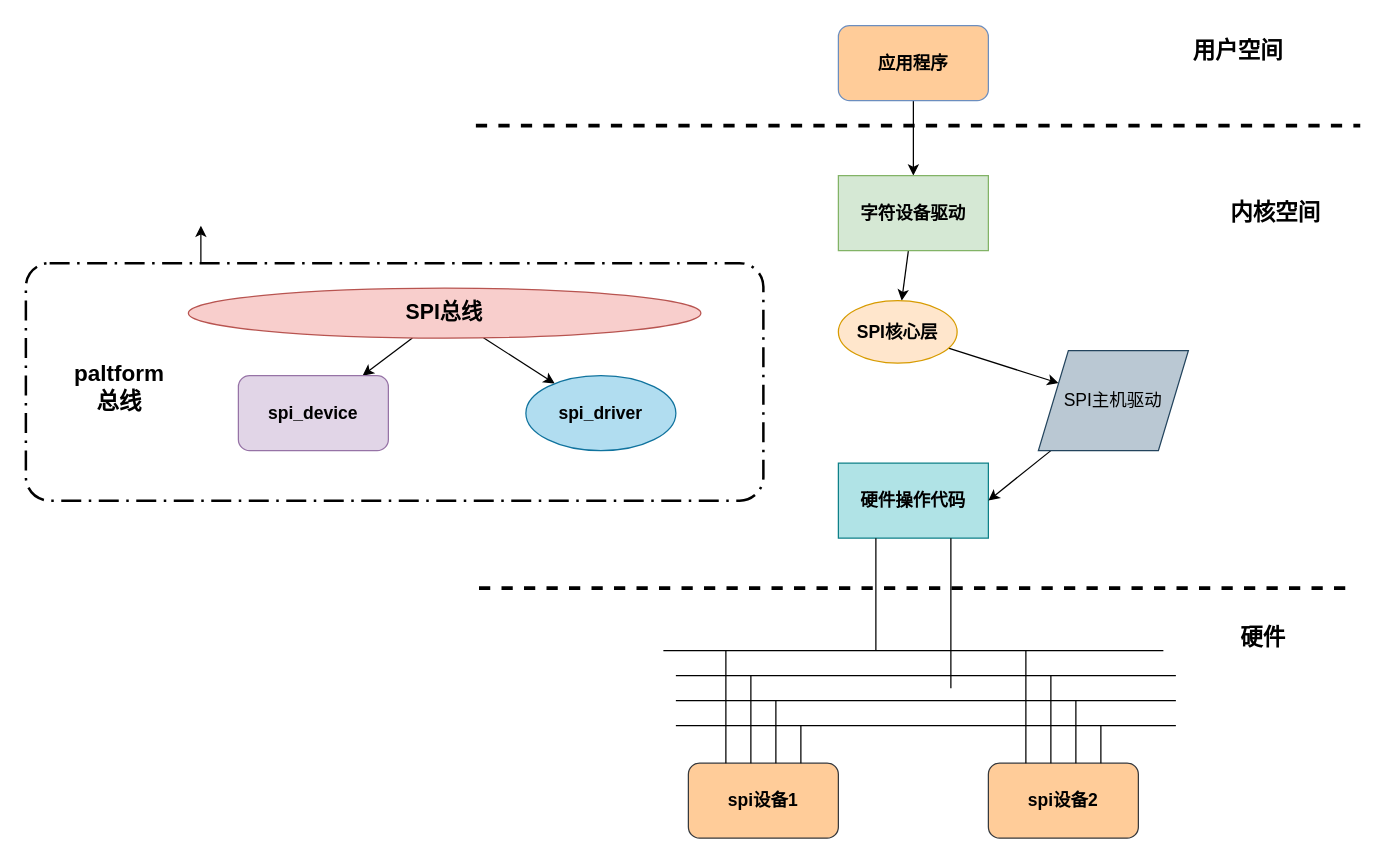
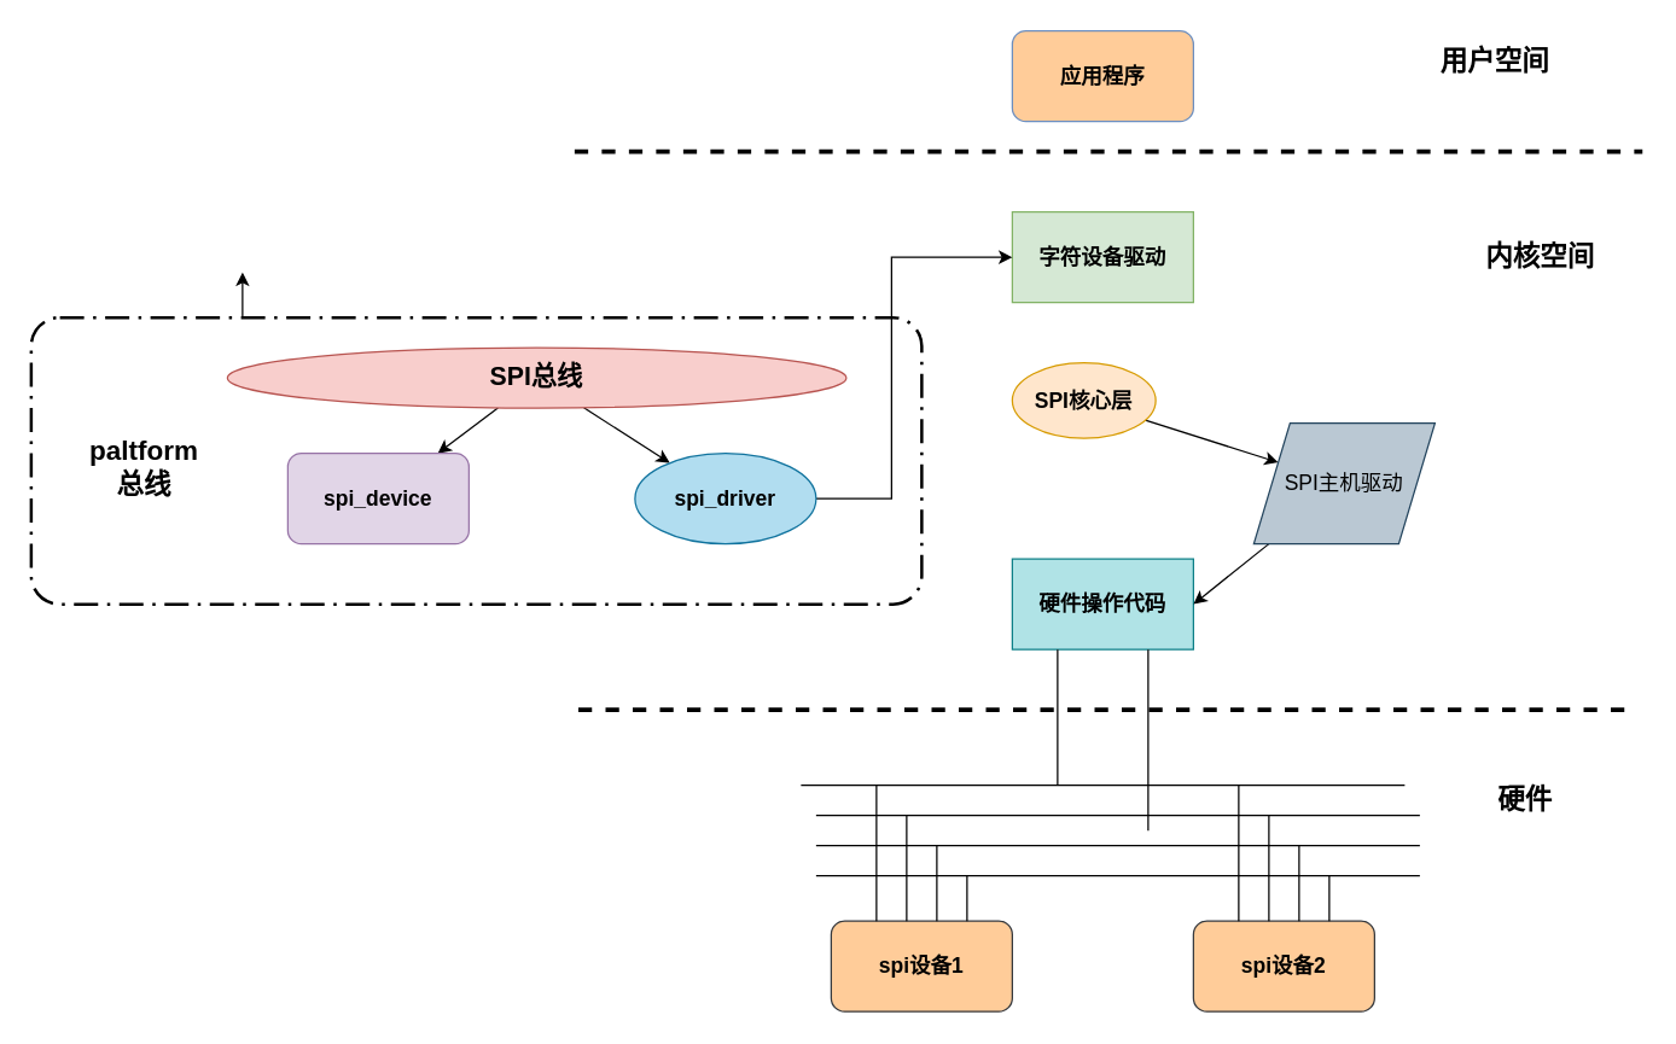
- <mxCell id="4" style="edgeStyle=orthogonalEdgeStyle;rounded=0;orthogonalLoop=1;jettySize=auto;html=1;fontStyle=1;fontSize=14;" parent="1" source="5" target="7" edge="1"><mxGeometry relative="1" as="geometry" /></mxCell>
- <mxCell id="6" style="edgeStyle=none;rounded=0;orthogonalLoop=1;jettySize=auto;html=1;fontSize=14;" parent="1" source="7" target="14" edge="1"><mxGeometry relative="1" as="geometry" /></mxCell>
+ <mxCell id="27" style="edgeStyle=orthogonalEdgeStyle;rounded=0;orthogonalLoop=1;jettySize=auto;html=1;entryX=0;entryY=0.5;entryDx=0;entryDy=0;fontSize=14;" parent="1" source="28" target="7" edge="1"><mxGeometry relative="1" as="geometry"><Array as="points"><mxPoint x="590" y="330" /><mxPoint x="590" y="170" /></Array></mxGeometry></mxCell>
- <mxCell id="33" value="&lt;span style=&quot;font-size: 18px&quot;&gt;硬件&lt;/span&gt;" style="text;html=1;strokeColor=none;fillColor=none;align=center;verticalAlign=middle;whiteSpace=wrap;rounded=0;fontStyle=1;fontSize=14;" parent="1" vertex="1"><mxGeometry x="960" y="490" width="100" height="40" as="geometry" /></mxCell>
+ <mxCell id="33" value="&lt;span style=&quot;font-size: 18px&quot;&gt;硬件&lt;/span&gt;" style="text;html=1;strokeColor=none;fillColor=none;align=center;verticalAlign=middle;whiteSpace=wrap;rounded=0;fontStyle=1;fontSize=14;" parent="1" vertex="1"><mxGeometry x="960" y="510" width="100" height="40" as="geometry" /></mxCell>
